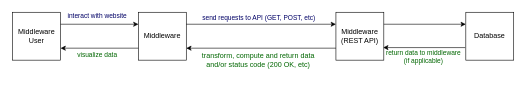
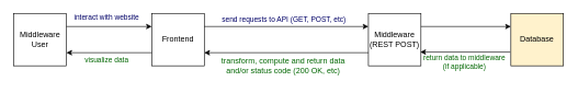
- <mxCell id="3" value="Middleware" style="whiteSpace=wrap;html=1;aspect=fixed;" vertex="1" parent="1"><mxGeometry x="230" y="20" width="80" height="80" as="geometry" /></mxCell>
+ <mxCell id="3" value="Frontend" style="whiteSpace=wrap;html=1;aspect=fixed;" vertex="1" parent="1"><mxGeometry x="230" y="20" width="80" height="80" as="geometry" /></mxCell>
- <mxCell id="4" value="Middleware&lt;div&gt;(REST API)&lt;/div&gt;" style="whiteSpace=wrap;html=1;aspect=fixed;" vertex="1" parent="1"><mxGeometry x="560" y="20" width="80" height="80" as="geometry" /></mxCell>
+ <mxCell id="4" value="Middleware&lt;div&gt;(REST POST)&lt;/div&gt;" style="whiteSpace=wrap;html=1;aspect=fixed;" vertex="1" parent="1"><mxGeometry x="560" y="20" width="80" height="80" as="geometry" /></mxCell>
- <mxCell id="5" value="Database" style="whiteSpace=wrap;html=1;aspect=fixed;" vertex="1" parent="1"><mxGeometry x="777" y="20" width="80" height="80" as="geometry" /></mxCell>
+ <mxCell id="5" value="Database" style="whiteSpace=wrap;html=1;aspect=fixed;fillColor=#fff2cc;" vertex="1" parent="1"><mxGeometry x="777" y="20" width="80" height="80" as="geometry" /></mxCell>
